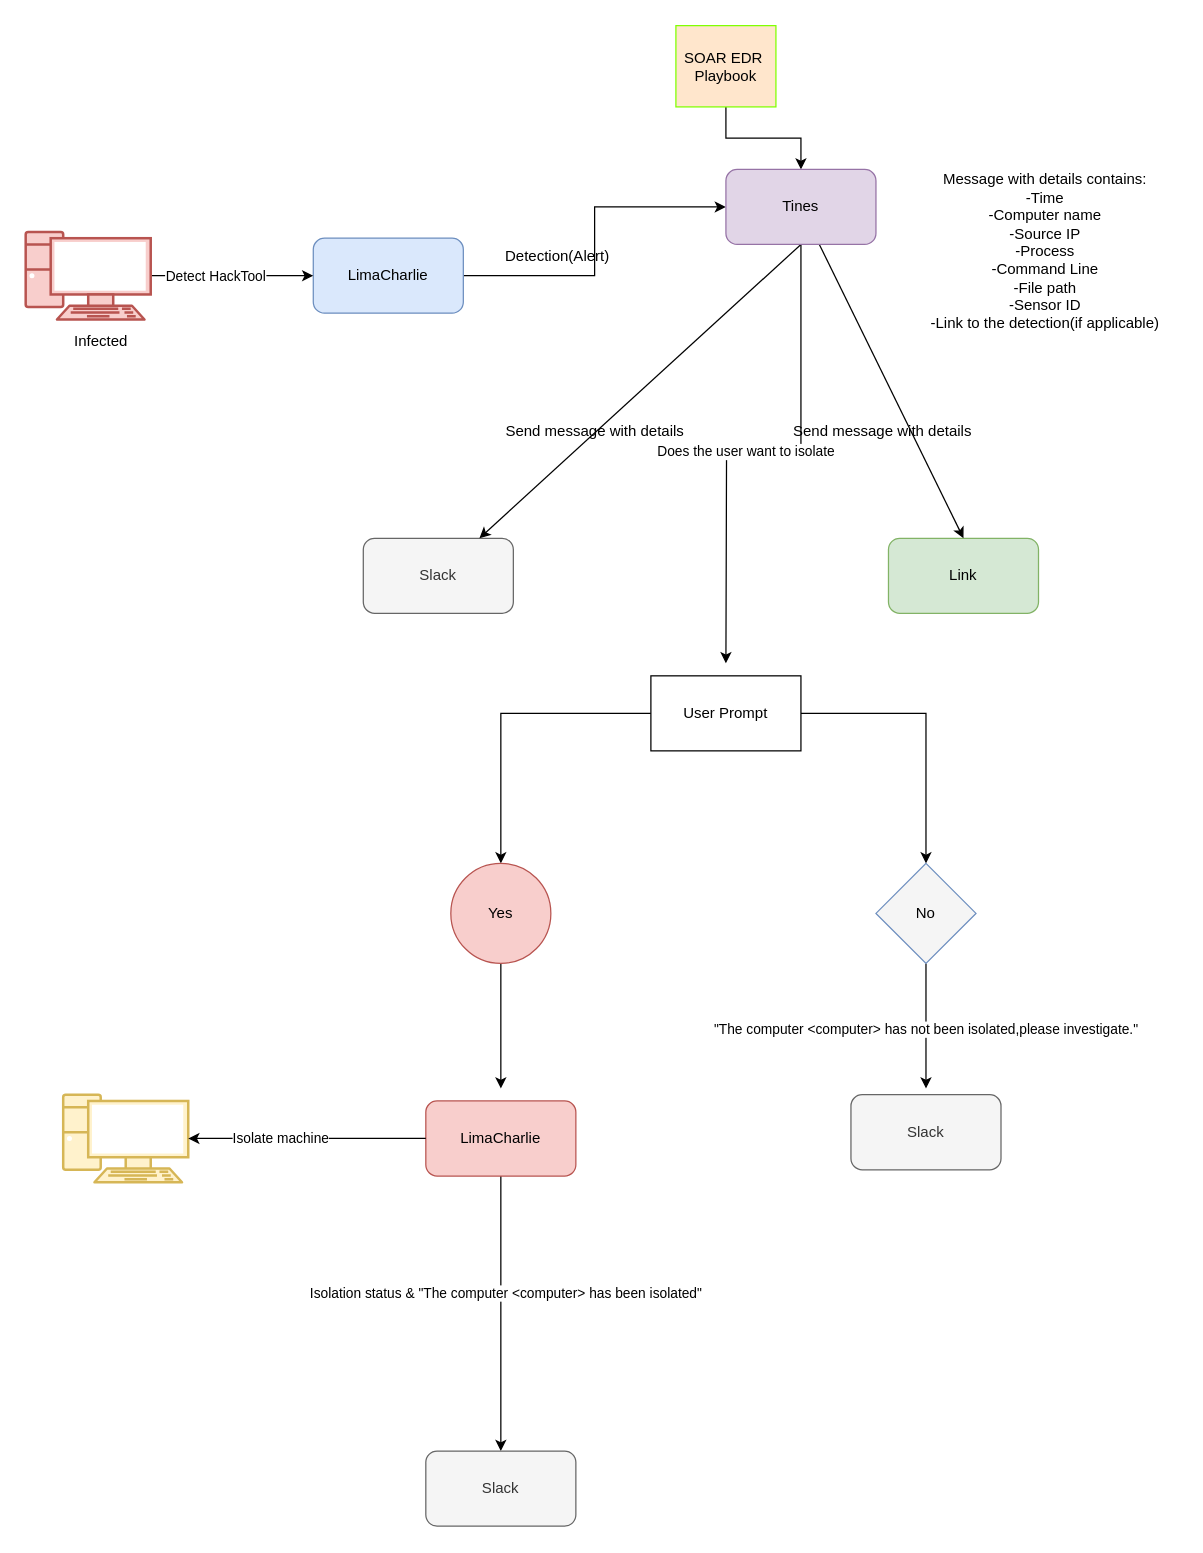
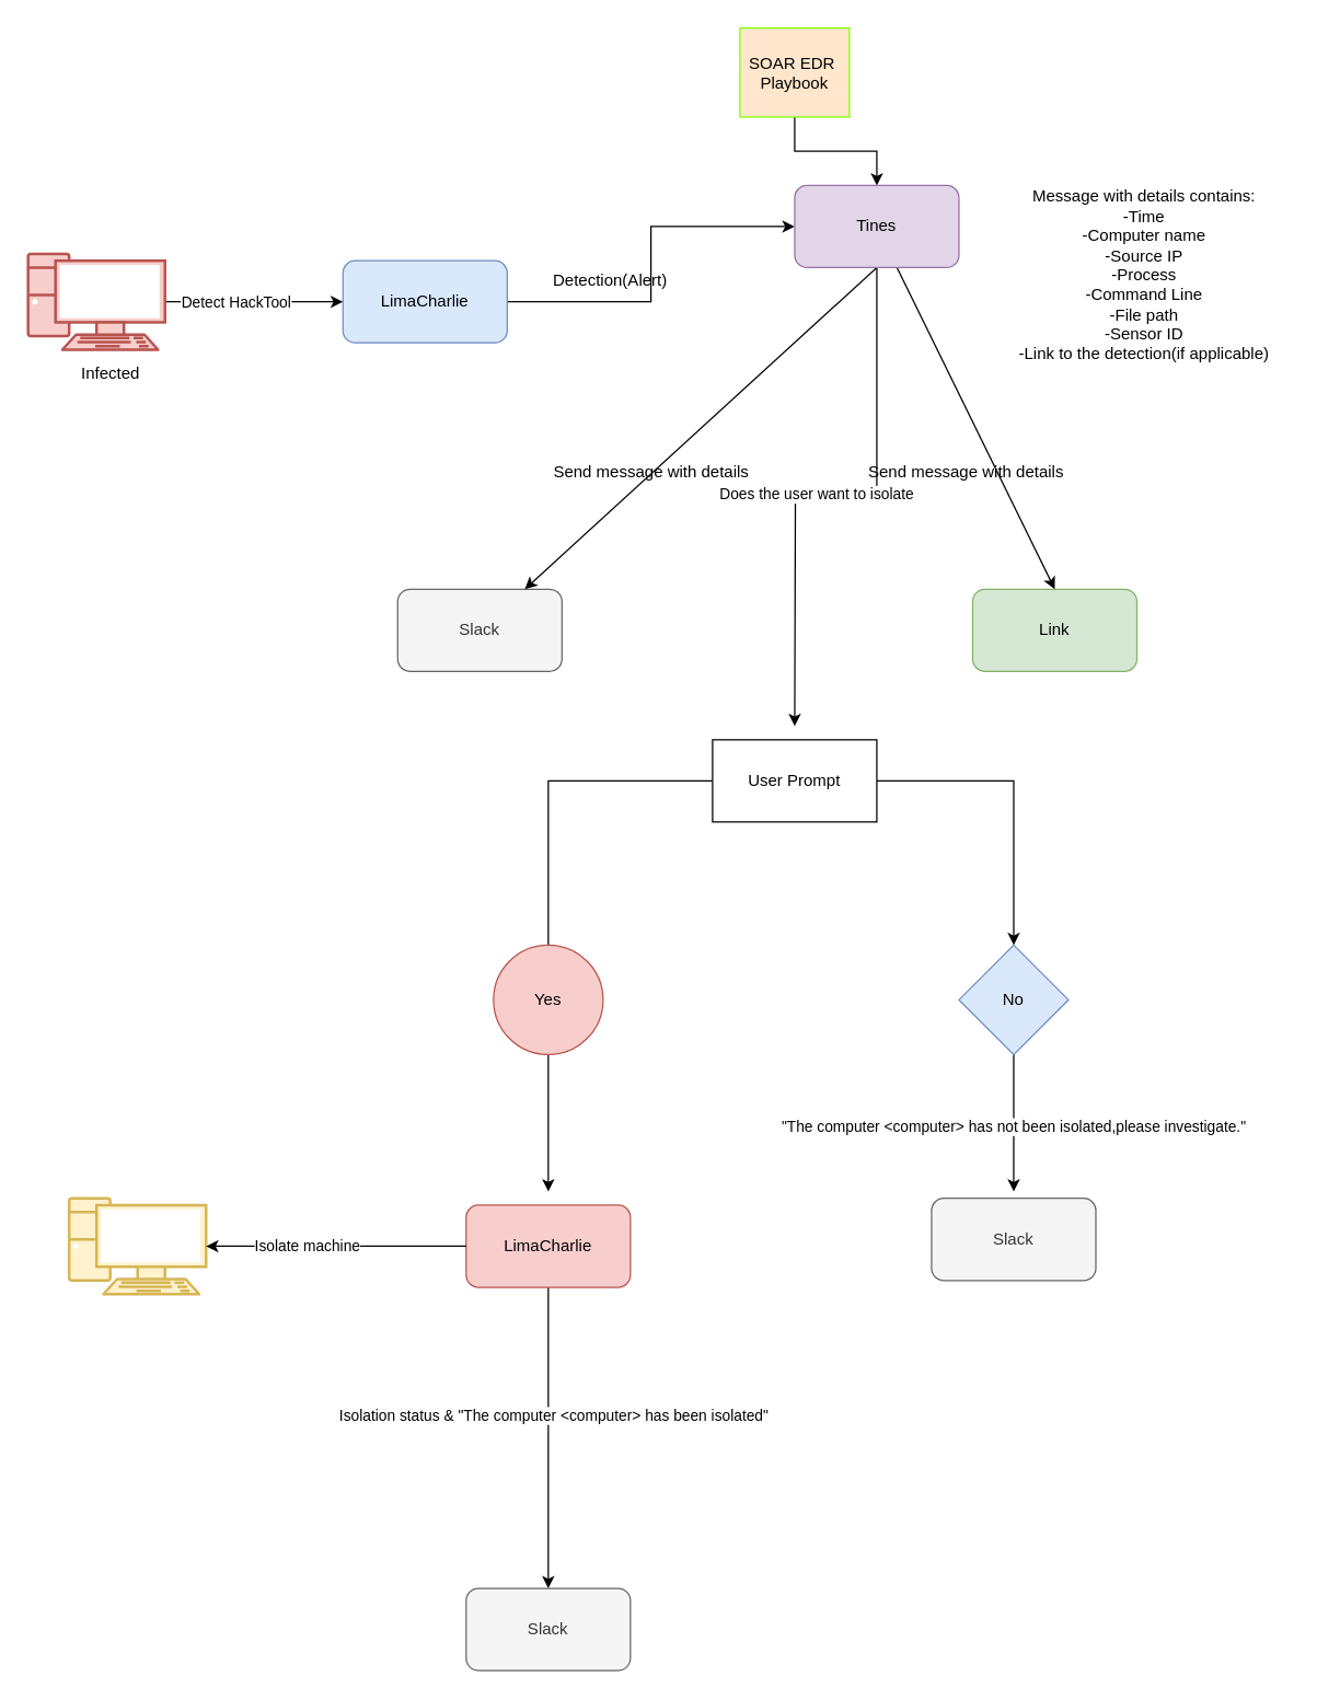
- <mxCell id="17" style="edgeStyle=orthogonalEdgeStyle;rounded=0;orthogonalLoop=1;jettySize=auto;html=1;entryX=0.5;entryY=0;entryDx=0;entryDy=0;" edge="1" parent="1" source="19" target="21"><mxGeometry relative="1" as="geometry" /></mxCell>
+ <mxCell id="17" style="edgeStyle=orthogonalEdgeStyle;rounded=0;orthogonalLoop=1;jettySize=auto;html=1;entryX=0.5;entryY=0;entryDx=0;entryDy=0;endArrow=none;" edge="1" parent="1" source="19" target="21"><mxGeometry relative="1" as="geometry" /></mxCell>
- <mxCell id="24" value="No" style="rhombus;whiteSpace=wrap;html=1;fillColor=#f5f5f5;strokeColor=#6c8ebf;" vertex="1" parent="1"><mxGeometry x="700" y="690" width="80" height="80" as="geometry" /></mxCell>
+ <mxCell id="24" value="No" style="rhombus;whiteSpace=wrap;html=1;fillColor=#dae8fc;strokeColor=#6c8ebf;" vertex="1" parent="1"><mxGeometry x="700" y="690" width="80" height="80" as="geometry" /></mxCell>
